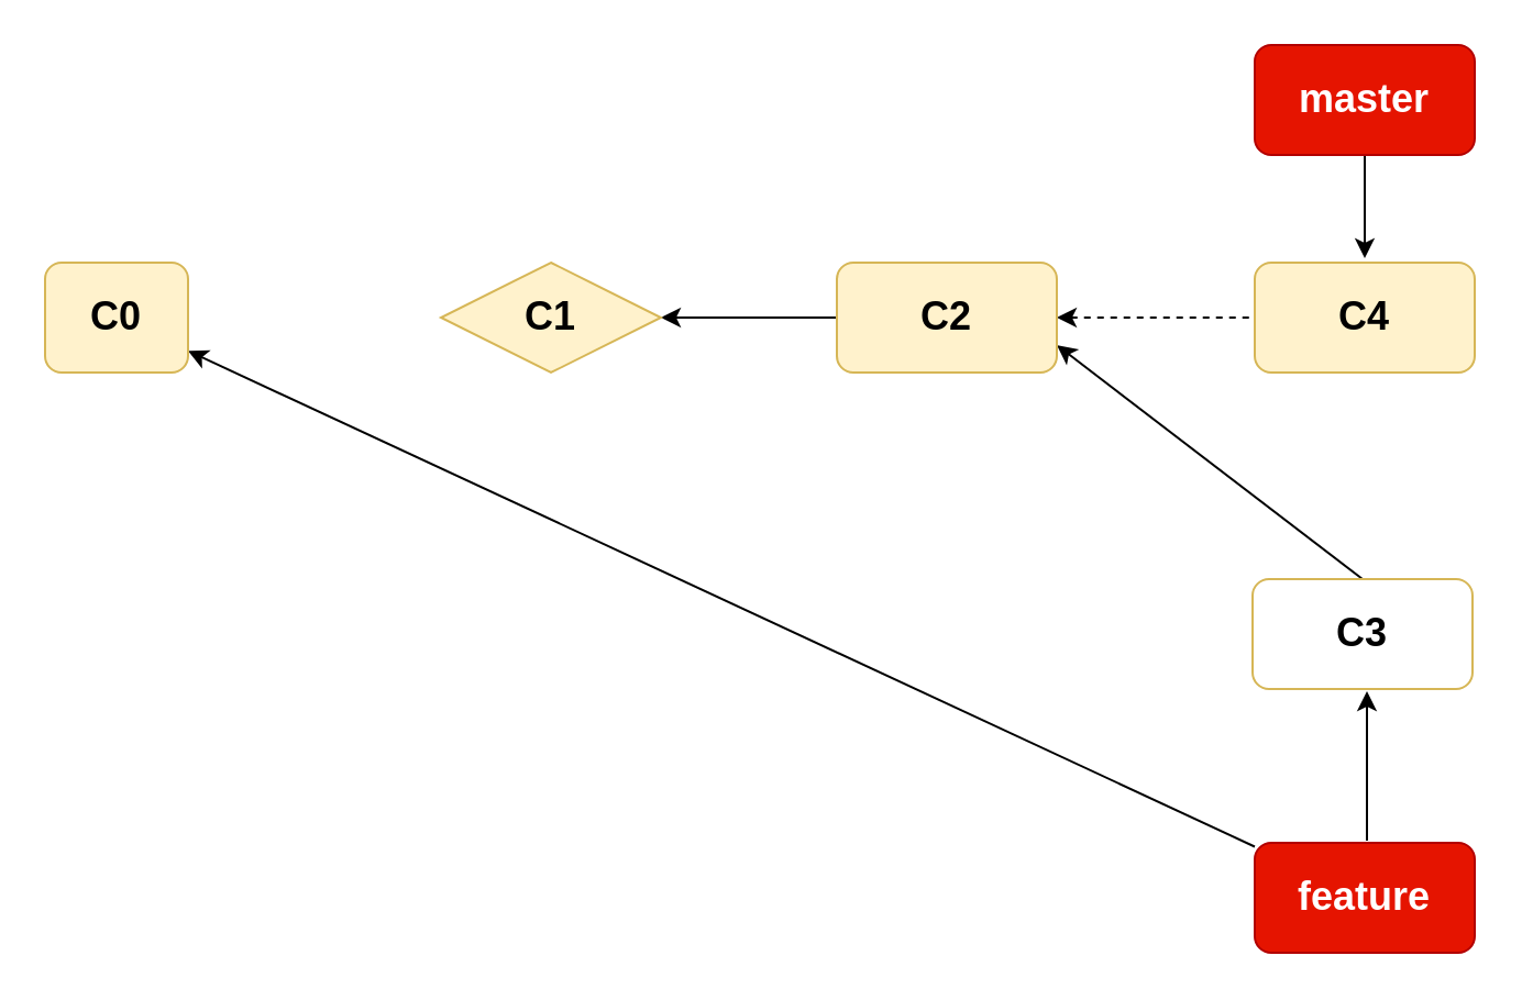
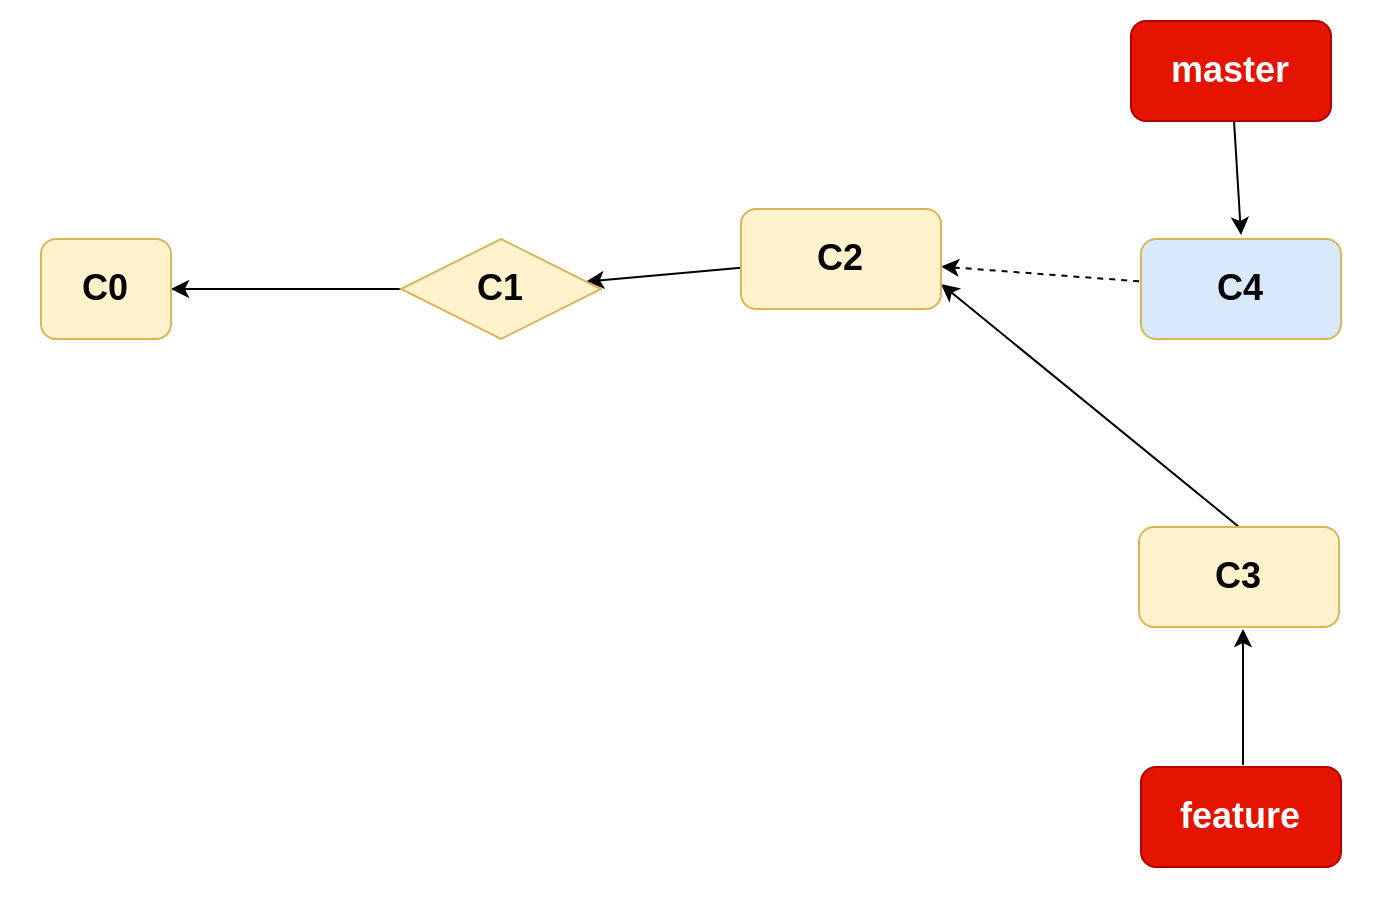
- <mxCell id="10" value="master" style="rounded=1;whiteSpace=wrap;html=1;fillColor=#e51400;strokeColor=#B20000;fontColor=#ffffff;fontSize=18;fontStyle=1" parent="1" vertex="1"><mxGeometry x="570" y="20" width="100" height="50" as="geometry" /></mxCell>
+ <mxCell id="10" value="master" style="rounded=1;whiteSpace=wrap;html=1;fillColor=#e51400;strokeColor=#B20000;fontColor=#ffffff;fontSize=18;fontStyle=1" parent="1" vertex="1"><mxGeometry x="565" y="10" width="100" height="50" as="geometry" /></mxCell>
- <mxCell id="9" value="C2" style="rounded=1;whiteSpace=wrap;html=1;fillColor=#fff2cc;strokeColor=#d6b656;fontSize=18;fontStyle=1" parent="1" vertex="1"><mxGeometry x="380" y="119" width="100" height="50" as="geometry" /></mxCell>
+ <mxCell id="9" value="C2" style="rounded=1;whiteSpace=wrap;html=1;fillColor=#fff2cc;strokeColor=#d6b656;fontSize=18;fontStyle=1" parent="1" vertex="1"><mxGeometry x="370" y="104" width="100" height="50" as="geometry" /></mxCell>
- <mxCell id="14" value="C4" style="rounded=1;whiteSpace=wrap;html=1;fillColor=#fff2cc;strokeColor=#d6b656;fontSize=18;fontStyle=1" parent="1" vertex="1"><mxGeometry x="570" y="119" width="100" height="50" as="geometry" /></mxCell>
+ <mxCell id="14" value="C4" style="rounded=1;whiteSpace=wrap;html=1;fillColor=#dae8fc;strokeColor=#d6b656;fontSize=18;fontStyle=1;" parent="1" vertex="1"><mxGeometry x="570" y="119" width="100" height="50" as="geometry" /></mxCell>
- <mxCell id="2" value="" style="edgeStyle=none;html=1;fontSize=18;fontStyle=1;startArrow=classic;startFill=1;endArrow=none;endFill=0;" parent="1" source="3" target="11" edge="1"><mxGeometry relative="1" as="geometry" /></mxCell>
+ <mxCell id="2" value="" style="edgeStyle=none;html=1;fontSize=18;fontStyle=1;startArrow=classic;startFill=1;endArrow=none;endFill=0;" parent="1" source="3" target="5" edge="1"><mxGeometry relative="1" as="geometry" /></mxCell>
- <mxCell id="12" value="C3" style="rounded=1;whiteSpace=wrap;html=1;fillColor=#ffffff;strokeColor=#d6b656;fontSize=18;fontStyle=1;" parent="1" vertex="1"><mxGeometry x="569" y="263" width="100" height="50" as="geometry" /></mxCell>
+ <mxCell id="12" value="C3" style="rounded=1;whiteSpace=wrap;html=1;fillColor=#fff2cc;strokeColor=#d6b656;fontSize=18;fontStyle=1" parent="1" vertex="1"><mxGeometry x="569" y="263" width="100" height="50" as="geometry" /></mxCell>
